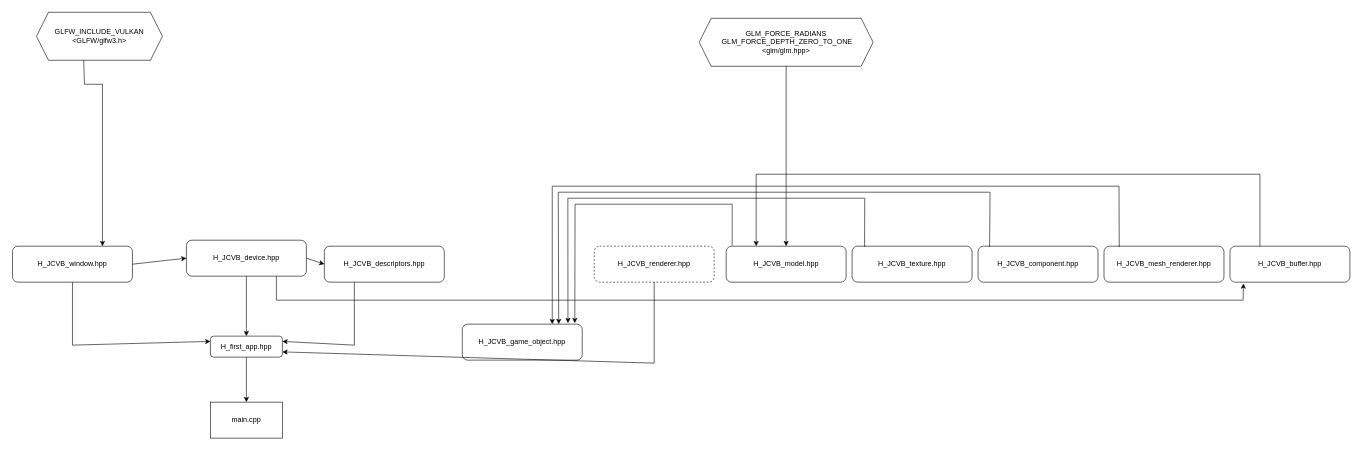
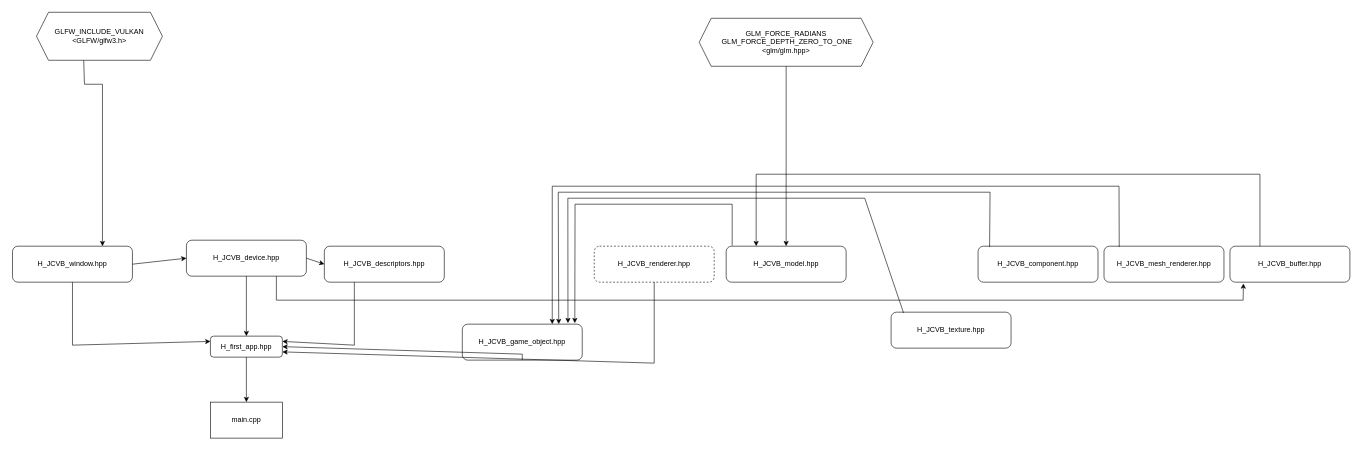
- <mxCell id="20" value="H_JCVB_texture.hpp" style="rounded=1;whiteSpace=wrap;html=1;" vertex="1" parent="1"><mxGeometry x="1420" y="410" width="200" height="60" as="geometry" /></mxCell>
+ <mxCell id="20" value="H_JCVB_texture.hpp" style="rounded=1;whiteSpace=wrap;html=1;" vertex="1" parent="1"><mxGeometry x="1485" y="520" width="200" height="60" as="geometry" /></mxCell>
+ <mxCell id="13" value="" style="endArrow=classic;html=1;rounded=0;exitX=0.5;exitY=1;exitDx=0;exitDy=0;entryX=1;entryY=0.5;entryDx=0;entryDy=0;" edge="1" parent="1" source="6" target="3"><mxGeometry width="50" height="50" relative="1" as="geometry"><mxPoint x="710" y="580" as="sourcePoint" /><mxPoint x="760" y="530" as="targetPoint" /><Array as="points"><mxPoint x="870" y="590" /></Array></mxGeometry></mxCell>
